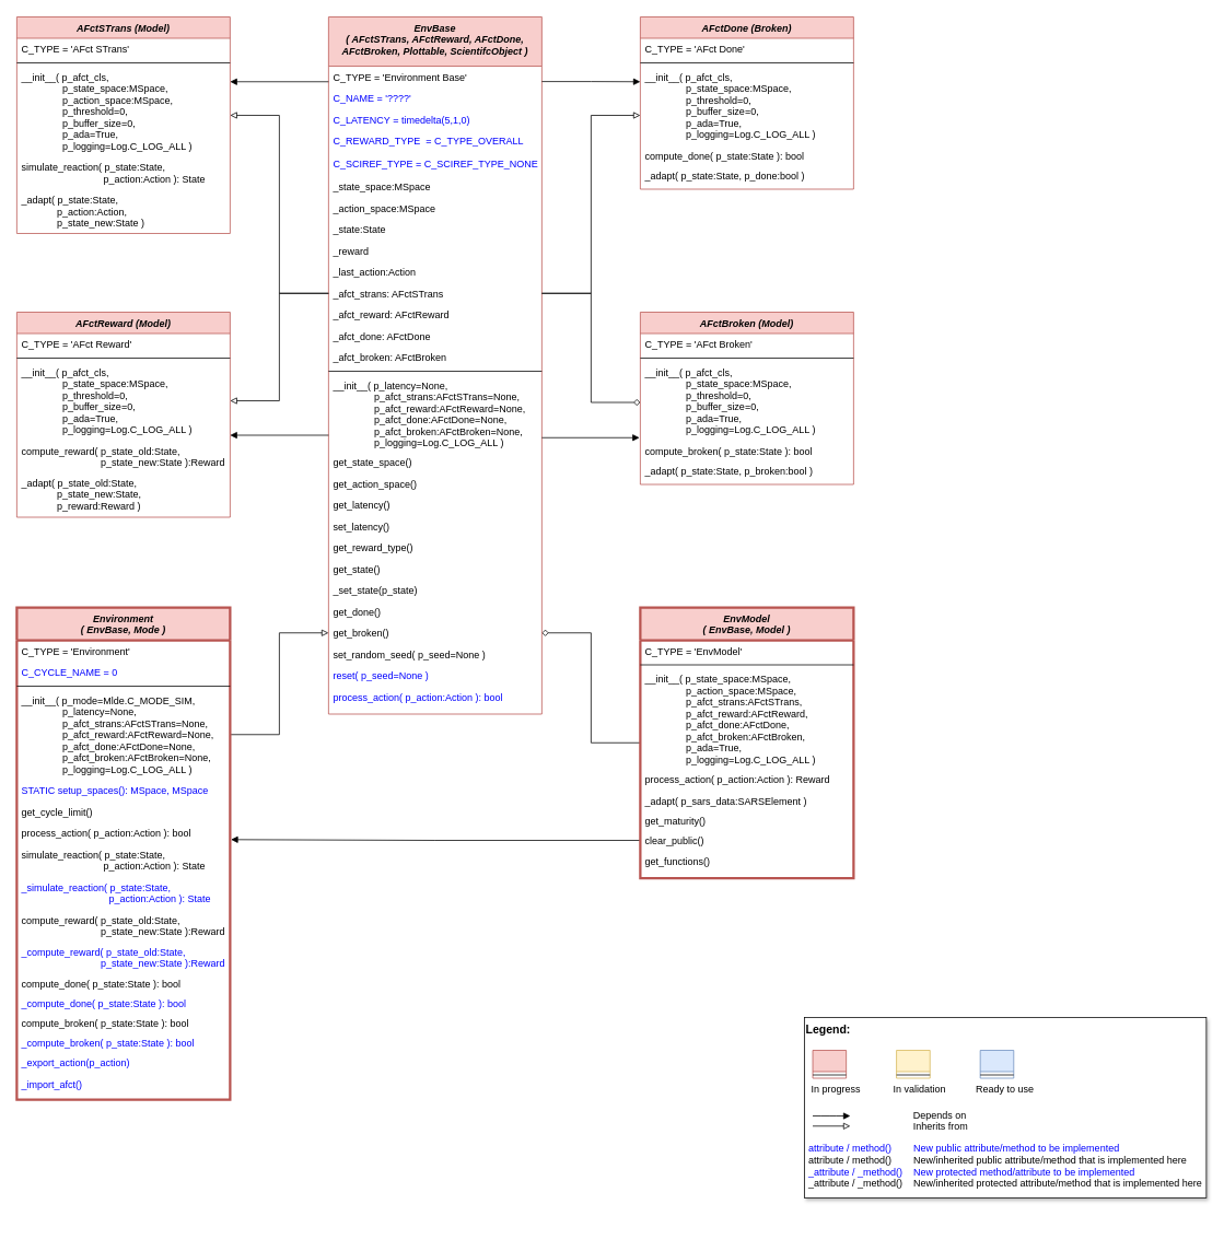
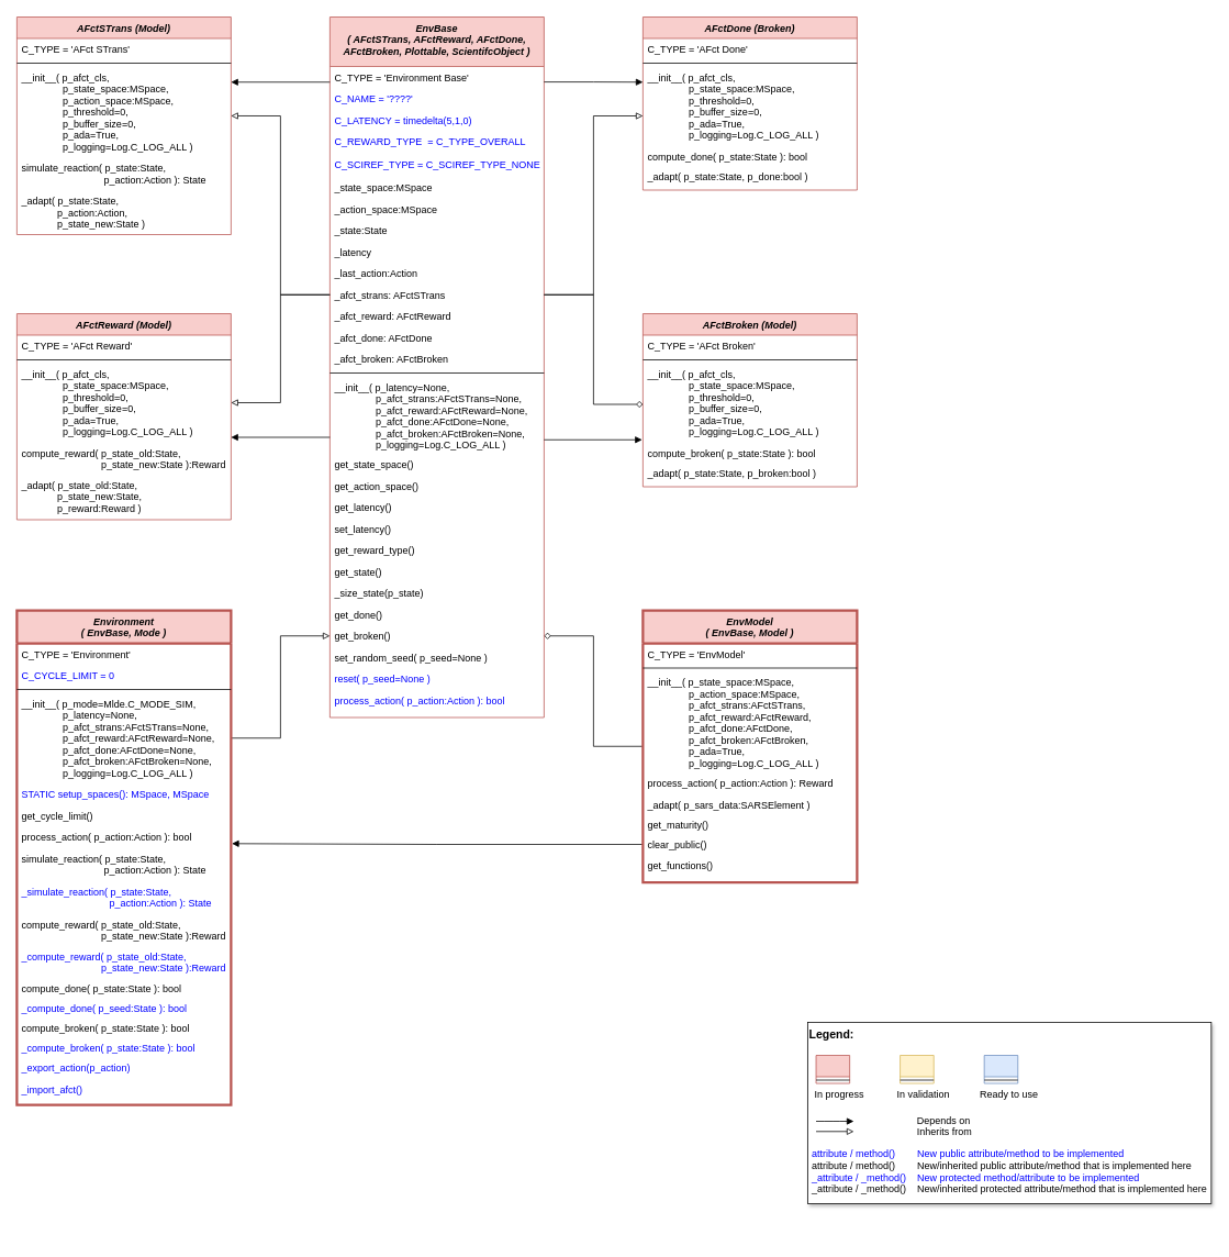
- <mxCell id="41" value="_reward" style="text;align=left;verticalAlign=top;spacingLeft=4;spacingRight=4;overflow=hidden;rotatable=0;points=[[0,0.5],[1,0.5]];portConstraint=eastwest;" parent="32" vertex="1"><mxGeometry y="272" width="260" height="26" as="geometry" /></mxCell>
+ <mxCell id="41" value="_latency" style="text;align=left;verticalAlign=top;spacingLeft=4;spacingRight=4;overflow=hidden;rotatable=0;points=[[0,0.5],[1,0.5]];portConstraint=eastwest;" parent="32" vertex="1"><mxGeometry y="272" width="260" height="26" as="geometry" /></mxCell>
- <mxCell id="55" value="_set_state(p_state)" style="text;align=left;verticalAlign=top;spacingLeft=4;spacingRight=4;overflow=hidden;rotatable=0;points=[[0,0.5],[1,0.5]];portConstraint=eastwest;" parent="32" vertex="1"><mxGeometry y="686" width="260" height="26" as="geometry" /></mxCell>
+ <mxCell id="55" value="_size_state(p_state)" style="text;align=left;verticalAlign=top;spacingLeft=4;spacingRight=4;overflow=hidden;rotatable=0;points=[[0,0.5],[1,0.5]];portConstraint=eastwest;" parent="32" vertex="1"><mxGeometry y="686" width="260" height="26" as="geometry" /></mxCell>
- <mxCell id="5" value="C_CYCLE_NAME = 0" style="text;align=left;verticalAlign=top;spacingLeft=4;spacingRight=4;overflow=hidden;rotatable=0;points=[[0,0.5],[1,0.5]];portConstraint=eastwest;fontColor=#0000FF;" parent="3" vertex="1"><mxGeometry y="66" width="260" height="26" as="geometry" /></mxCell>
+ <mxCell id="5" value="C_CYCLE_LIMIT = 0" style="text;align=left;verticalAlign=top;spacingLeft=4;spacingRight=4;overflow=hidden;rotatable=0;points=[[0,0.5],[1,0.5]];portConstraint=eastwest;fontColor=#0000FF;" parent="3" vertex="1"><mxGeometry y="66" width="260" height="26" as="geometry" /></mxCell>
- <mxCell id="16" value="_compute_done( p_state:State ): bool" style="text;align=left;verticalAlign=top;spacingLeft=4;spacingRight=4;overflow=hidden;rotatable=0;points=[[0,0.5],[1,0.5]];portConstraint=eastwest;fontColor=#0000FF;" parent="3" vertex="1"><mxGeometry y="470" width="260" height="24" as="geometry" /></mxCell>
+ <mxCell id="16" value="_compute_done( p_seed:State ): bool" style="text;align=left;verticalAlign=top;spacingLeft=4;spacingRight=4;overflow=hidden;rotatable=0;points=[[0,0.5],[1,0.5]];portConstraint=eastwest;fontColor=#0000FF;" parent="3" vertex="1"><mxGeometry y="470" width="260" height="24" as="geometry" /></mxCell>
